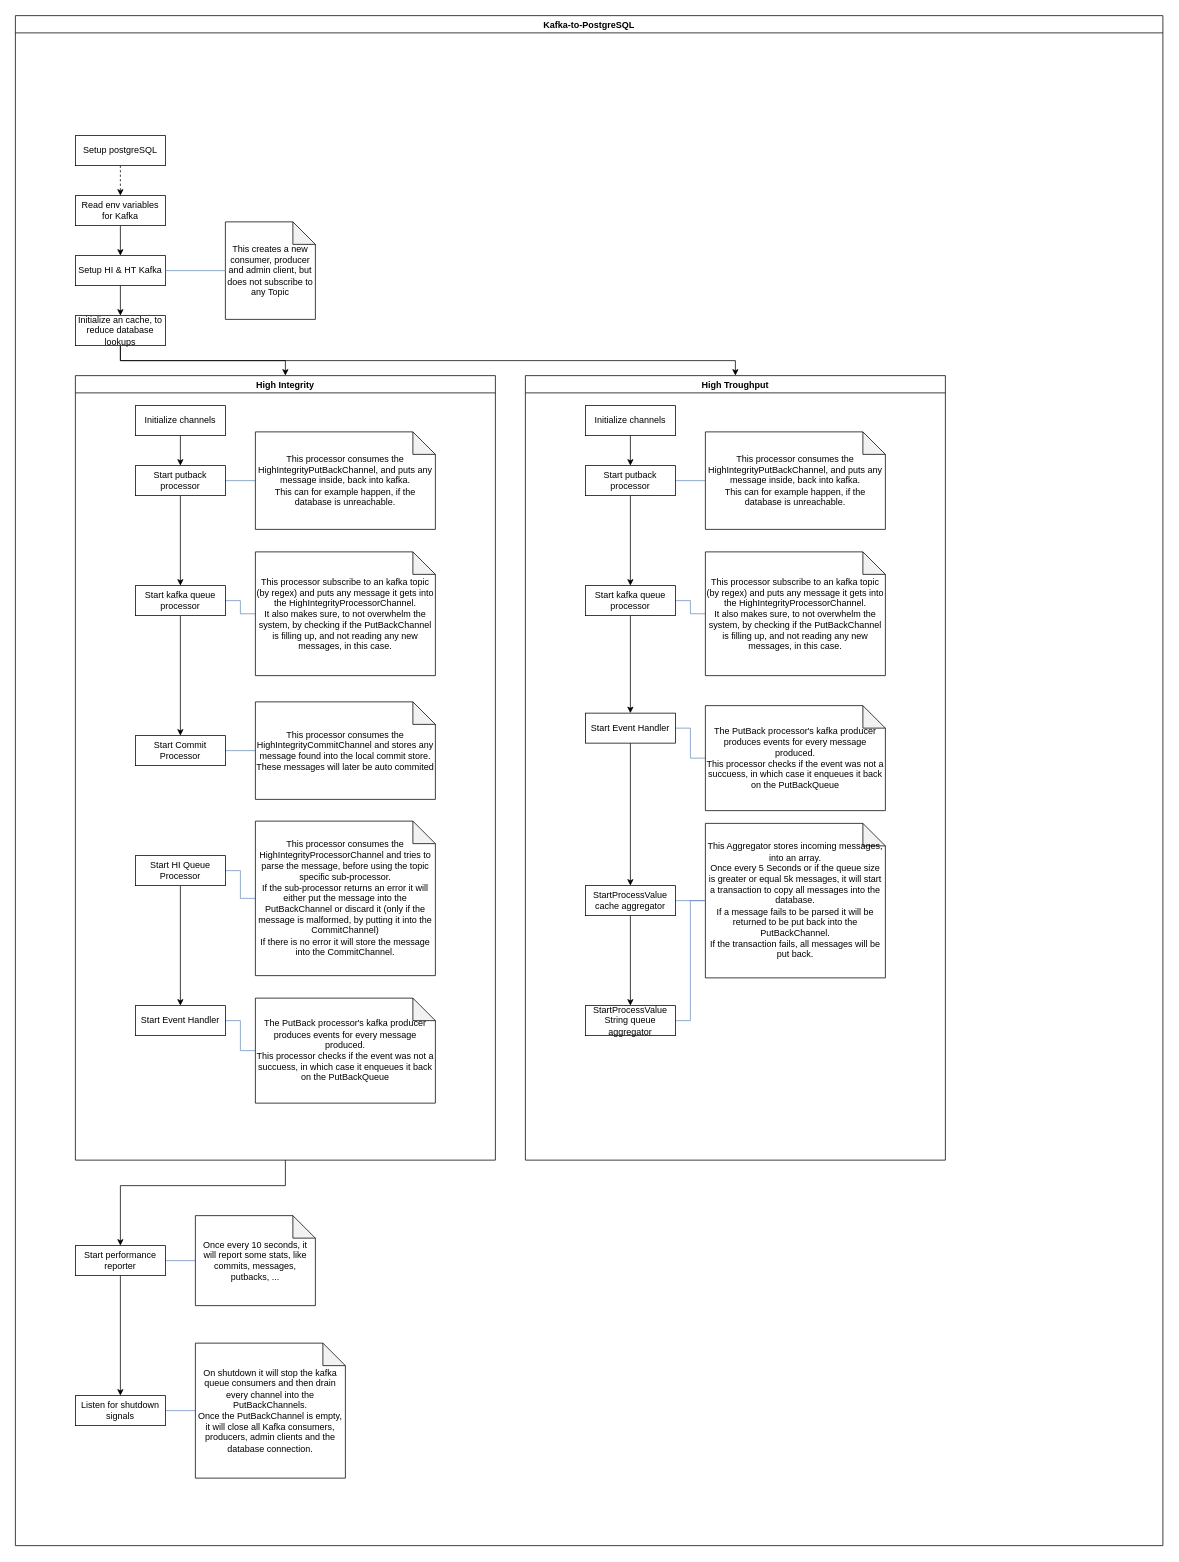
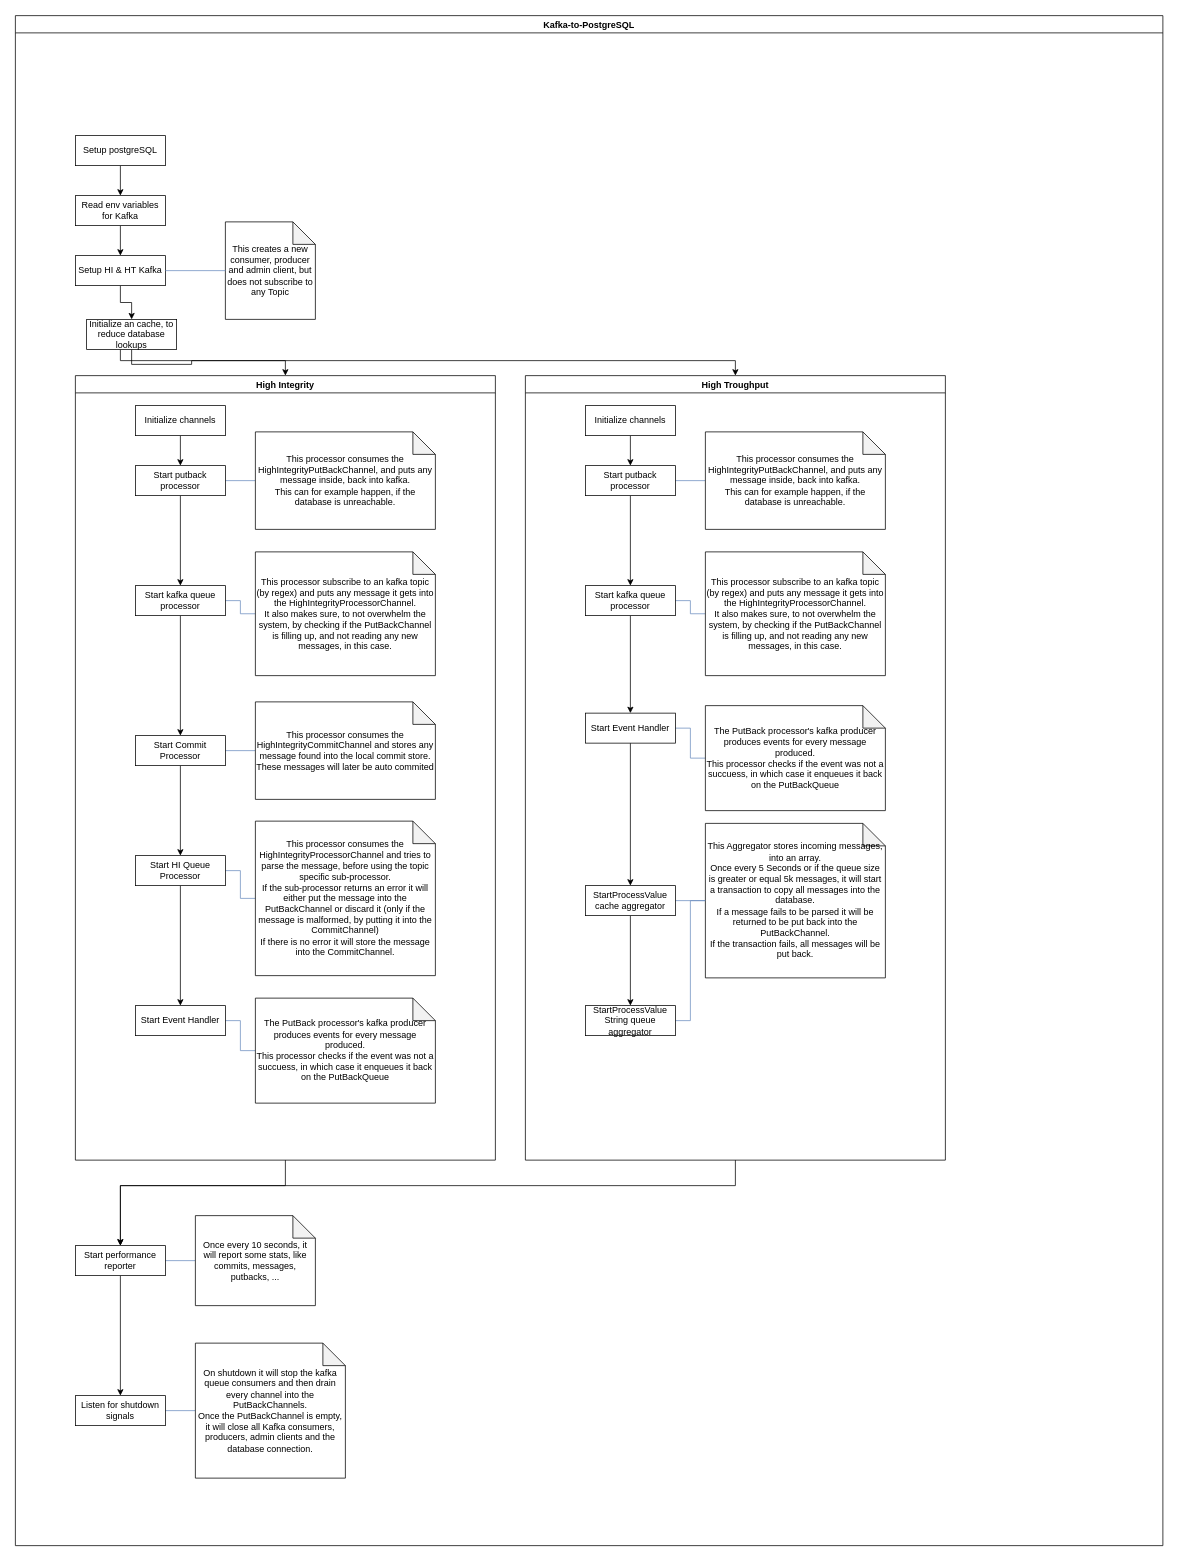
- <mxCell id="3" style="edgeStyle=orthogonalEdgeStyle;rounded=0;orthogonalLoop=1;jettySize=auto;html=1;dashed=1;" edge="1" parent="2" source="4" target="6"><mxGeometry relative="1" as="geometry" /></mxCell>
+ <mxCell id="3" style="edgeStyle=orthogonalEdgeStyle;rounded=0;orthogonalLoop=1;jettySize=auto;html=1;" edge="1" parent="2" source="4" target="6"><mxGeometry relative="1" as="geometry" /></mxCell>
- <mxCell id="11" value="Initialize an cache, to reduce database lookups" style="rounded=0;whiteSpace=wrap;html=1;" vertex="1" parent="2"><mxGeometry x="80" y="400" width="120" height="40" as="geometry" /></mxCell>
+ <mxCell id="11" value="Initialize an cache, to reduce database lookups" style="rounded=0;whiteSpace=wrap;html=1;" vertex="1" parent="2"><mxGeometry x="95" y="405" width="120" height="40" as="geometry" /></mxCell>
+ <mxCell id="24" style="edgeStyle=orthogonalEdgeStyle;rounded=0;orthogonalLoop=1;jettySize=auto;html=1;startArrow=none;startFill=0;endArrow=classic;endFill=1;" edge="1" parent="13" source="26" target="30"><mxGeometry relative="1" as="geometry" /></mxCell>
+ <mxCell id="37" style="edgeStyle=orthogonalEdgeStyle;rounded=0;orthogonalLoop=1;jettySize=auto;html=1;startArrow=none;startFill=0;endArrow=classic;endFill=1;" edge="1" parent="2" source="38" target="61"><mxGeometry relative="1" as="geometry"><Array as="points"><mxPoint x="960" y="1560" /><mxPoint x="140" y="1560" /></Array></mxGeometry></mxCell>
